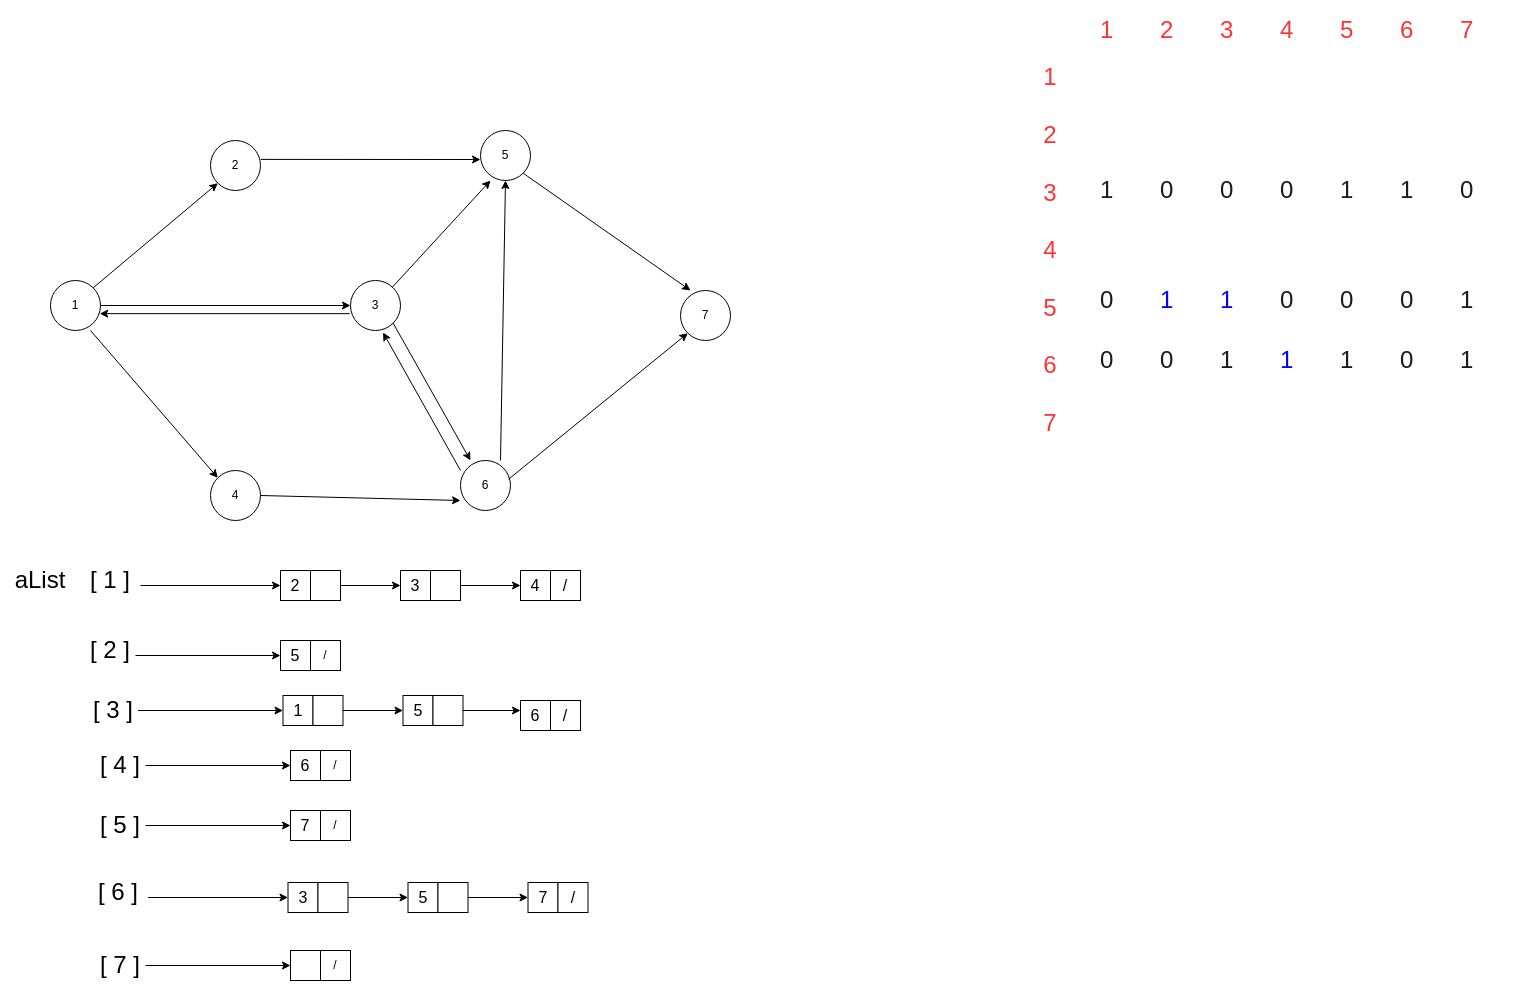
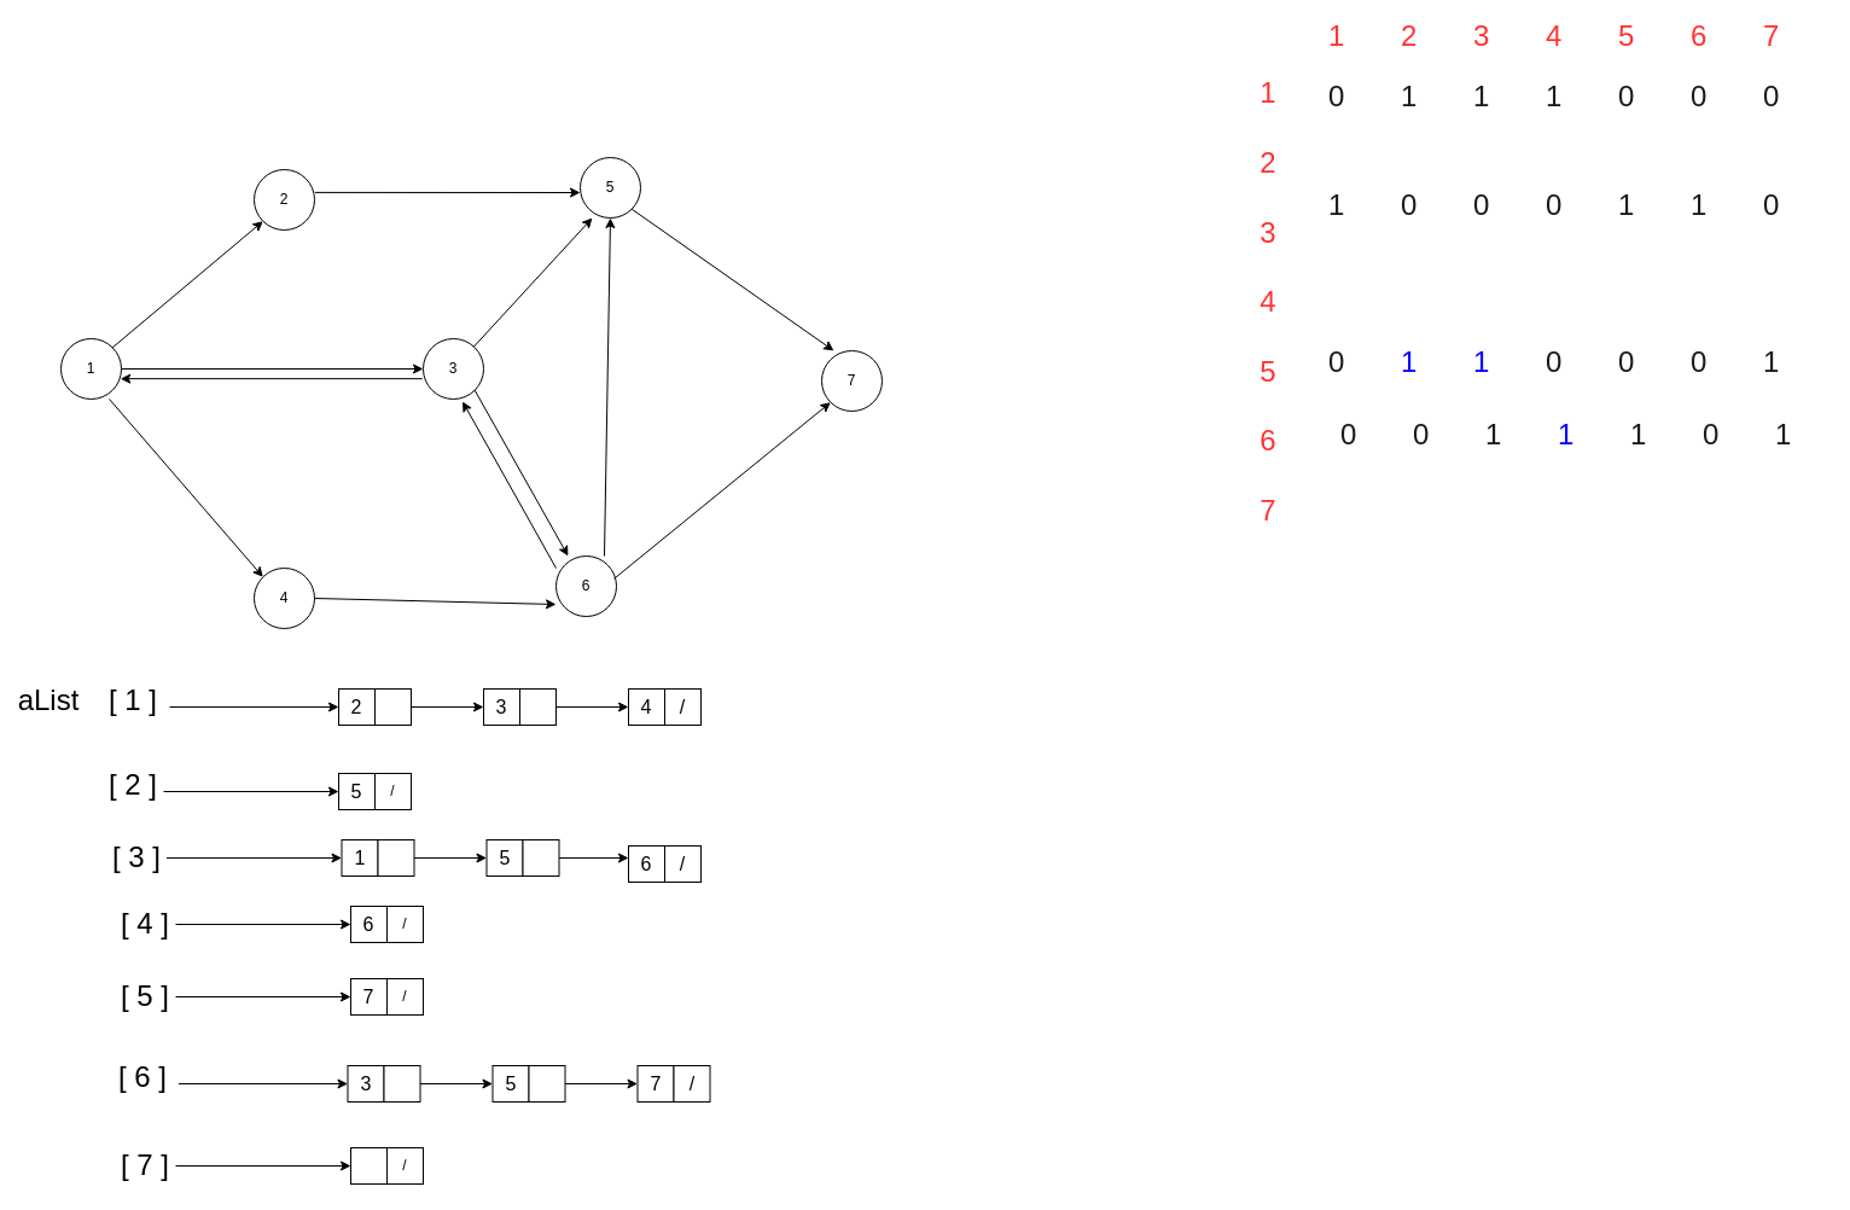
+ <mxCell id="28" value="&lt;font style=&quot;font-size: 24px&quot; color=&quot;#1a1a1a&quot;&gt;0&amp;nbsp; &amp;nbsp; &amp;nbsp; &amp;nbsp;1&amp;nbsp; &amp;nbsp; &amp;nbsp; &amp;nbsp;1&amp;nbsp; &amp;nbsp; &amp;nbsp; &amp;nbsp;1&amp;nbsp; &amp;nbsp; &amp;nbsp; &amp;nbsp;0&amp;nbsp; &amp;nbsp; &amp;nbsp; &amp;nbsp;0&amp;nbsp; &amp;nbsp; &amp;nbsp; &amp;nbsp;0&amp;nbsp; &amp;nbsp;&amp;nbsp;&lt;/font&gt;" style="text;html=1;strokeColor=none;fillColor=none;align=center;verticalAlign=middle;whiteSpace=wrap;rounded=0;" vertex="1" parent="1"><mxGeometry x="1090" y="70" width="420" height="20" as="geometry" /></mxCell>
- <mxCell id="29" value="&lt;font style=&quot;font-size: 24px&quot; color=&quot;#1a1a1a&quot;&gt;1&amp;nbsp; &amp;nbsp; &amp;nbsp; &amp;nbsp;0&amp;nbsp; &amp;nbsp; &amp;nbsp; &amp;nbsp;0&amp;nbsp; &amp;nbsp; &amp;nbsp; &amp;nbsp;0&amp;nbsp; &amp;nbsp; &amp;nbsp; &amp;nbsp;1&amp;nbsp; &amp;nbsp; &amp;nbsp; &amp;nbsp;1&amp;nbsp; &amp;nbsp; &amp;nbsp; &amp;nbsp;0&amp;nbsp; &amp;nbsp;&amp;nbsp;&lt;/font&gt;" style="text;html=1;strokeColor=none;fillColor=none;align=center;verticalAlign=middle;whiteSpace=wrap;rounded=0;" vertex="1" parent="1"><mxGeometry x="1090" y="180" width="420" height="20" as="geometry" /></mxCell>
+ <mxCell id="29" value="&lt;font style=&quot;font-size: 24px&quot; color=&quot;#1a1a1a&quot;&gt;1&amp;nbsp; &amp;nbsp; &amp;nbsp; &amp;nbsp;0&amp;nbsp; &amp;nbsp; &amp;nbsp; &amp;nbsp;0&amp;nbsp; &amp;nbsp; &amp;nbsp; &amp;nbsp;0&amp;nbsp; &amp;nbsp; &amp;nbsp; &amp;nbsp;1&amp;nbsp; &amp;nbsp; &amp;nbsp; &amp;nbsp;1&amp;nbsp; &amp;nbsp; &amp;nbsp; &amp;nbsp;0&amp;nbsp; &amp;nbsp;&amp;nbsp;&lt;/font&gt;" style="text;html=1;strokeColor=none;fillColor=none;align=center;verticalAlign=middle;whiteSpace=wrap;rounded=0;" vertex="1" parent="1"><mxGeometry x="1090" y="160" width="420" height="20" as="geometry" /></mxCell>
- <mxCell id="31" value="&lt;font style=&quot;font-size: 24px&quot; color=&quot;#1a1a1a&quot;&gt;0&amp;nbsp; &amp;nbsp; &amp;nbsp; &amp;nbsp;0&amp;nbsp; &amp;nbsp; &amp;nbsp; &amp;nbsp;1&amp;nbsp; &amp;nbsp; &amp;nbsp; &amp;nbsp;&lt;/font&gt;&lt;font style=&quot;font-size: 24px&quot; color=&quot;#0000ff&quot;&gt;1&lt;/font&gt;&lt;font style=&quot;font-size: 24px&quot; color=&quot;#1a1a1a&quot;&gt;&amp;nbsp; &amp;nbsp; &amp;nbsp; &amp;nbsp;1&amp;nbsp; &amp;nbsp; &amp;nbsp; &amp;nbsp;0&amp;nbsp; &amp;nbsp; &amp;nbsp; &amp;nbsp;1&amp;nbsp; &amp;nbsp;&amp;nbsp;&lt;/font&gt;" style="text;html=1;strokeColor=none;fillColor=none;align=center;verticalAlign=middle;whiteSpace=wrap;rounded=0;" vertex="1" parent="1"><mxGeometry x="1090" y="350" width="420" height="20" as="geometry" /></mxCell>
+ <mxCell id="31" value="&lt;font style=&quot;font-size: 24px&quot; color=&quot;#1a1a1a&quot;&gt;0&amp;nbsp; &amp;nbsp; &amp;nbsp; &amp;nbsp;0&amp;nbsp; &amp;nbsp; &amp;nbsp; &amp;nbsp;1&amp;nbsp; &amp;nbsp; &amp;nbsp; &amp;nbsp;&lt;/font&gt;&lt;font style=&quot;font-size: 24px&quot; color=&quot;#0000ff&quot;&gt;1&lt;/font&gt;&lt;font style=&quot;font-size: 24px&quot; color=&quot;#1a1a1a&quot;&gt;&amp;nbsp; &amp;nbsp; &amp;nbsp; &amp;nbsp;1&amp;nbsp; &amp;nbsp; &amp;nbsp; &amp;nbsp;0&amp;nbsp; &amp;nbsp; &amp;nbsp; &amp;nbsp;1&amp;nbsp; &amp;nbsp;&amp;nbsp;&lt;/font&gt;" style="text;html=1;strokeColor=none;fillColor=none;align=center;verticalAlign=middle;whiteSpace=wrap;rounded=0;" vertex="1" parent="1"><mxGeometry x="1100" y="350" width="420" height="20" as="geometry" /></mxCell>
